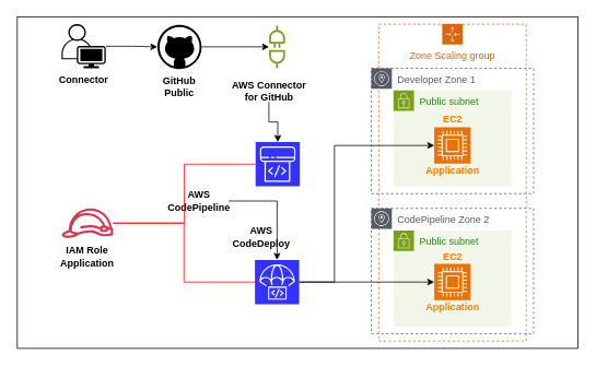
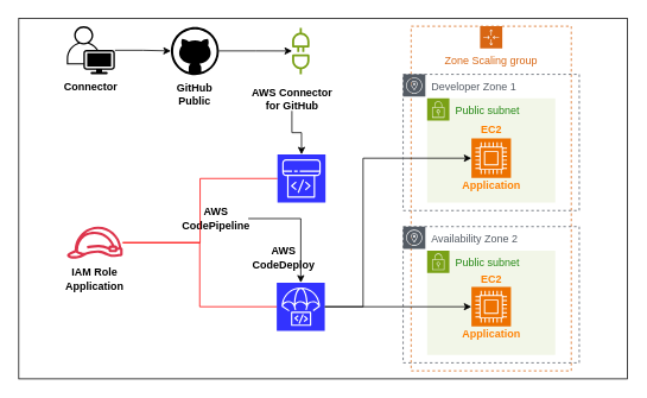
- <mxCell id="33" value="CodePipeline Zone 2" style="sketch=0;outlineConnect=0;gradientColor=none;html=1;whiteSpace=wrap;fontSize=12;fontStyle=0;shape=mxgraph.aws4.group;grIcon=mxgraph.aws4.group_availability_zone;strokeColor=#545B64;fillColor=none;verticalAlign=top;align=left;spacingLeft=30;fontColor=#545B64;dashed=1;container=0;" vertex="1" parent="1"><mxGeometry x="452" y="254" width="198" height="153" as="geometry" /></mxCell>
+ <mxCell id="33" value="Availability Zone 2" style="sketch=0;outlineConnect=0;gradientColor=none;html=1;whiteSpace=wrap;fontSize=12;fontStyle=0;shape=mxgraph.aws4.group;grIcon=mxgraph.aws4.group_availability_zone;strokeColor=#545B64;fillColor=none;verticalAlign=top;align=left;spacingLeft=30;fontColor=#545B64;dashed=1;container=0;" vertex="1" parent="1"><mxGeometry x="452" y="254" width="198" height="153" as="geometry" /></mxCell>
